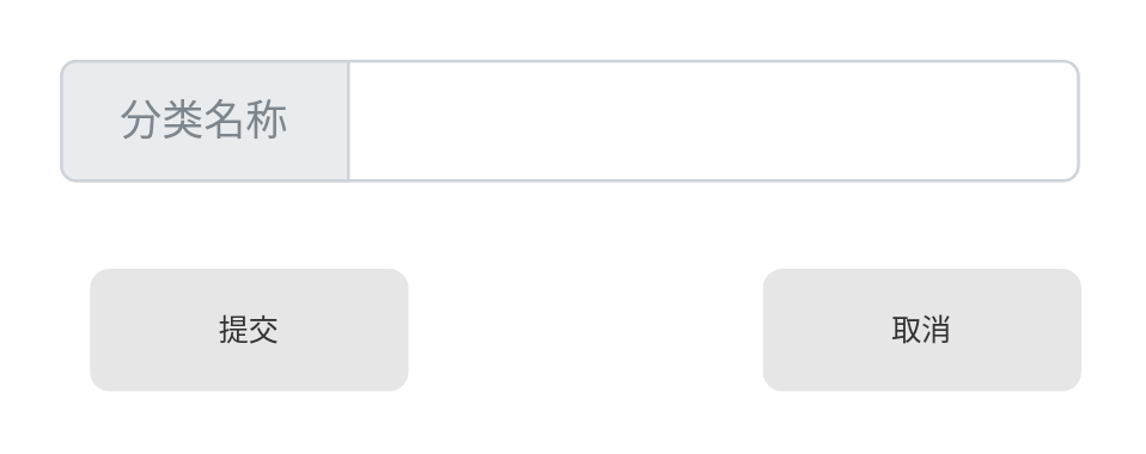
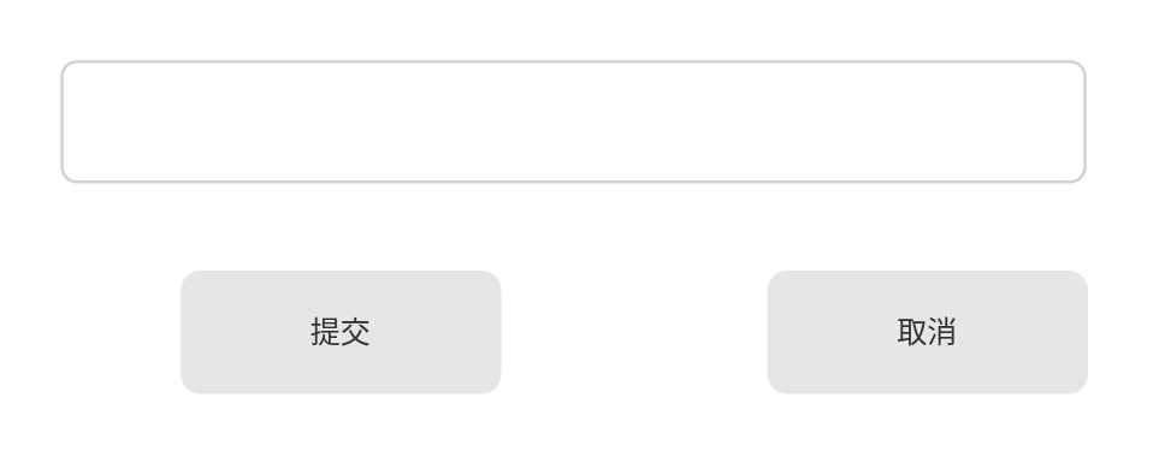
- <mxCell id="3" value="分类名称" style="html=1;shadow=0;dashed=0;shape=mxgraph.bootstrap.leftButton;strokeColor=inherit;gradientColor=inherit;fontColor=inherit;fillColor=#E9ECEF;rSize=5;perimeter=none;whiteSpace=wrap;resizeHeight=1;fontSize=14;" vertex="1" parent="2"><mxGeometry width="95.897" height="40" as="geometry" /></mxCell>
- <mxCell id="4" value="提交" style="rounded=1;html=1;shadow=0;dashed=0;whiteSpace=wrap;fontSize=10;fillColor=#E6E6E6;align=center;strokeColor=#E6E6E6;fontColor=#333333;" vertex="1" parent="1"><mxGeometry x="30" y="90" width="105.5" height="40" as="geometry" /></mxCell>
+ <mxCell id="4" value="提交" style="rounded=1;html=1;shadow=0;dashed=0;whiteSpace=wrap;fontSize=10;fillColor=#E6E6E6;align=center;strokeColor=#E6E6E6;fontColor=#333333;" vertex="1" parent="1"><mxGeometry x="60" y="90" width="105.5" height="40" as="geometry" /></mxCell>
